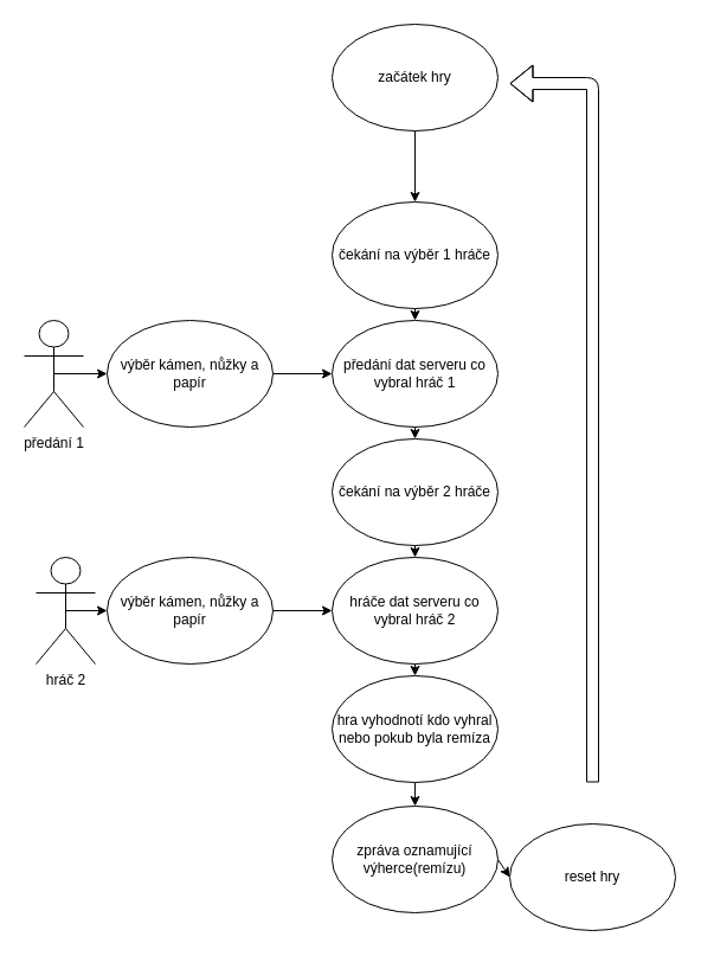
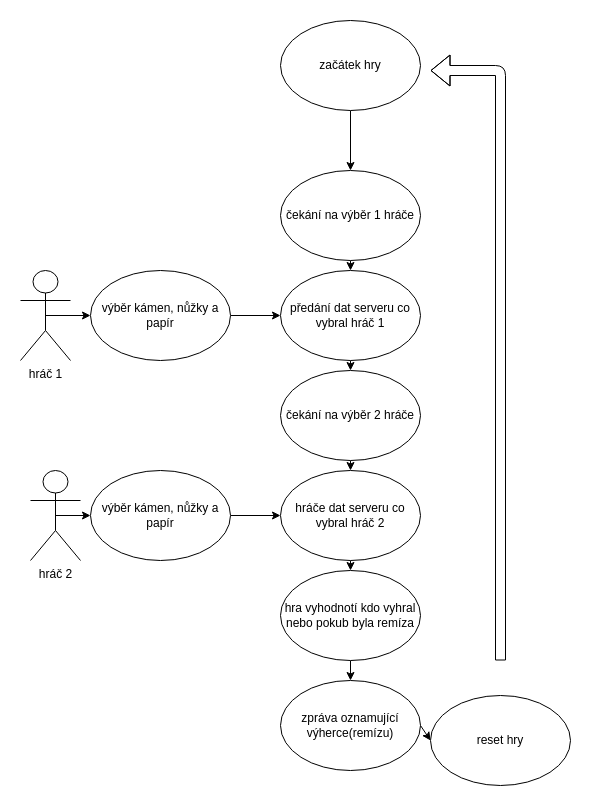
- <mxCell id="3" value="předání 1" style="shape=umlActor;verticalLabelPosition=bottom;verticalAlign=top;html=1;outlineConnect=0;" vertex="1" parent="1"><mxGeometry x="20" y="270" width="50" height="90" as="geometry" /></mxCell>
+ <mxCell id="3" value="hráč 1" style="shape=umlActor;verticalLabelPosition=bottom;verticalAlign=top;html=1;outlineConnect=0;" vertex="1" parent="1"><mxGeometry x="20" y="270" width="50" height="90" as="geometry" /></mxCell>
